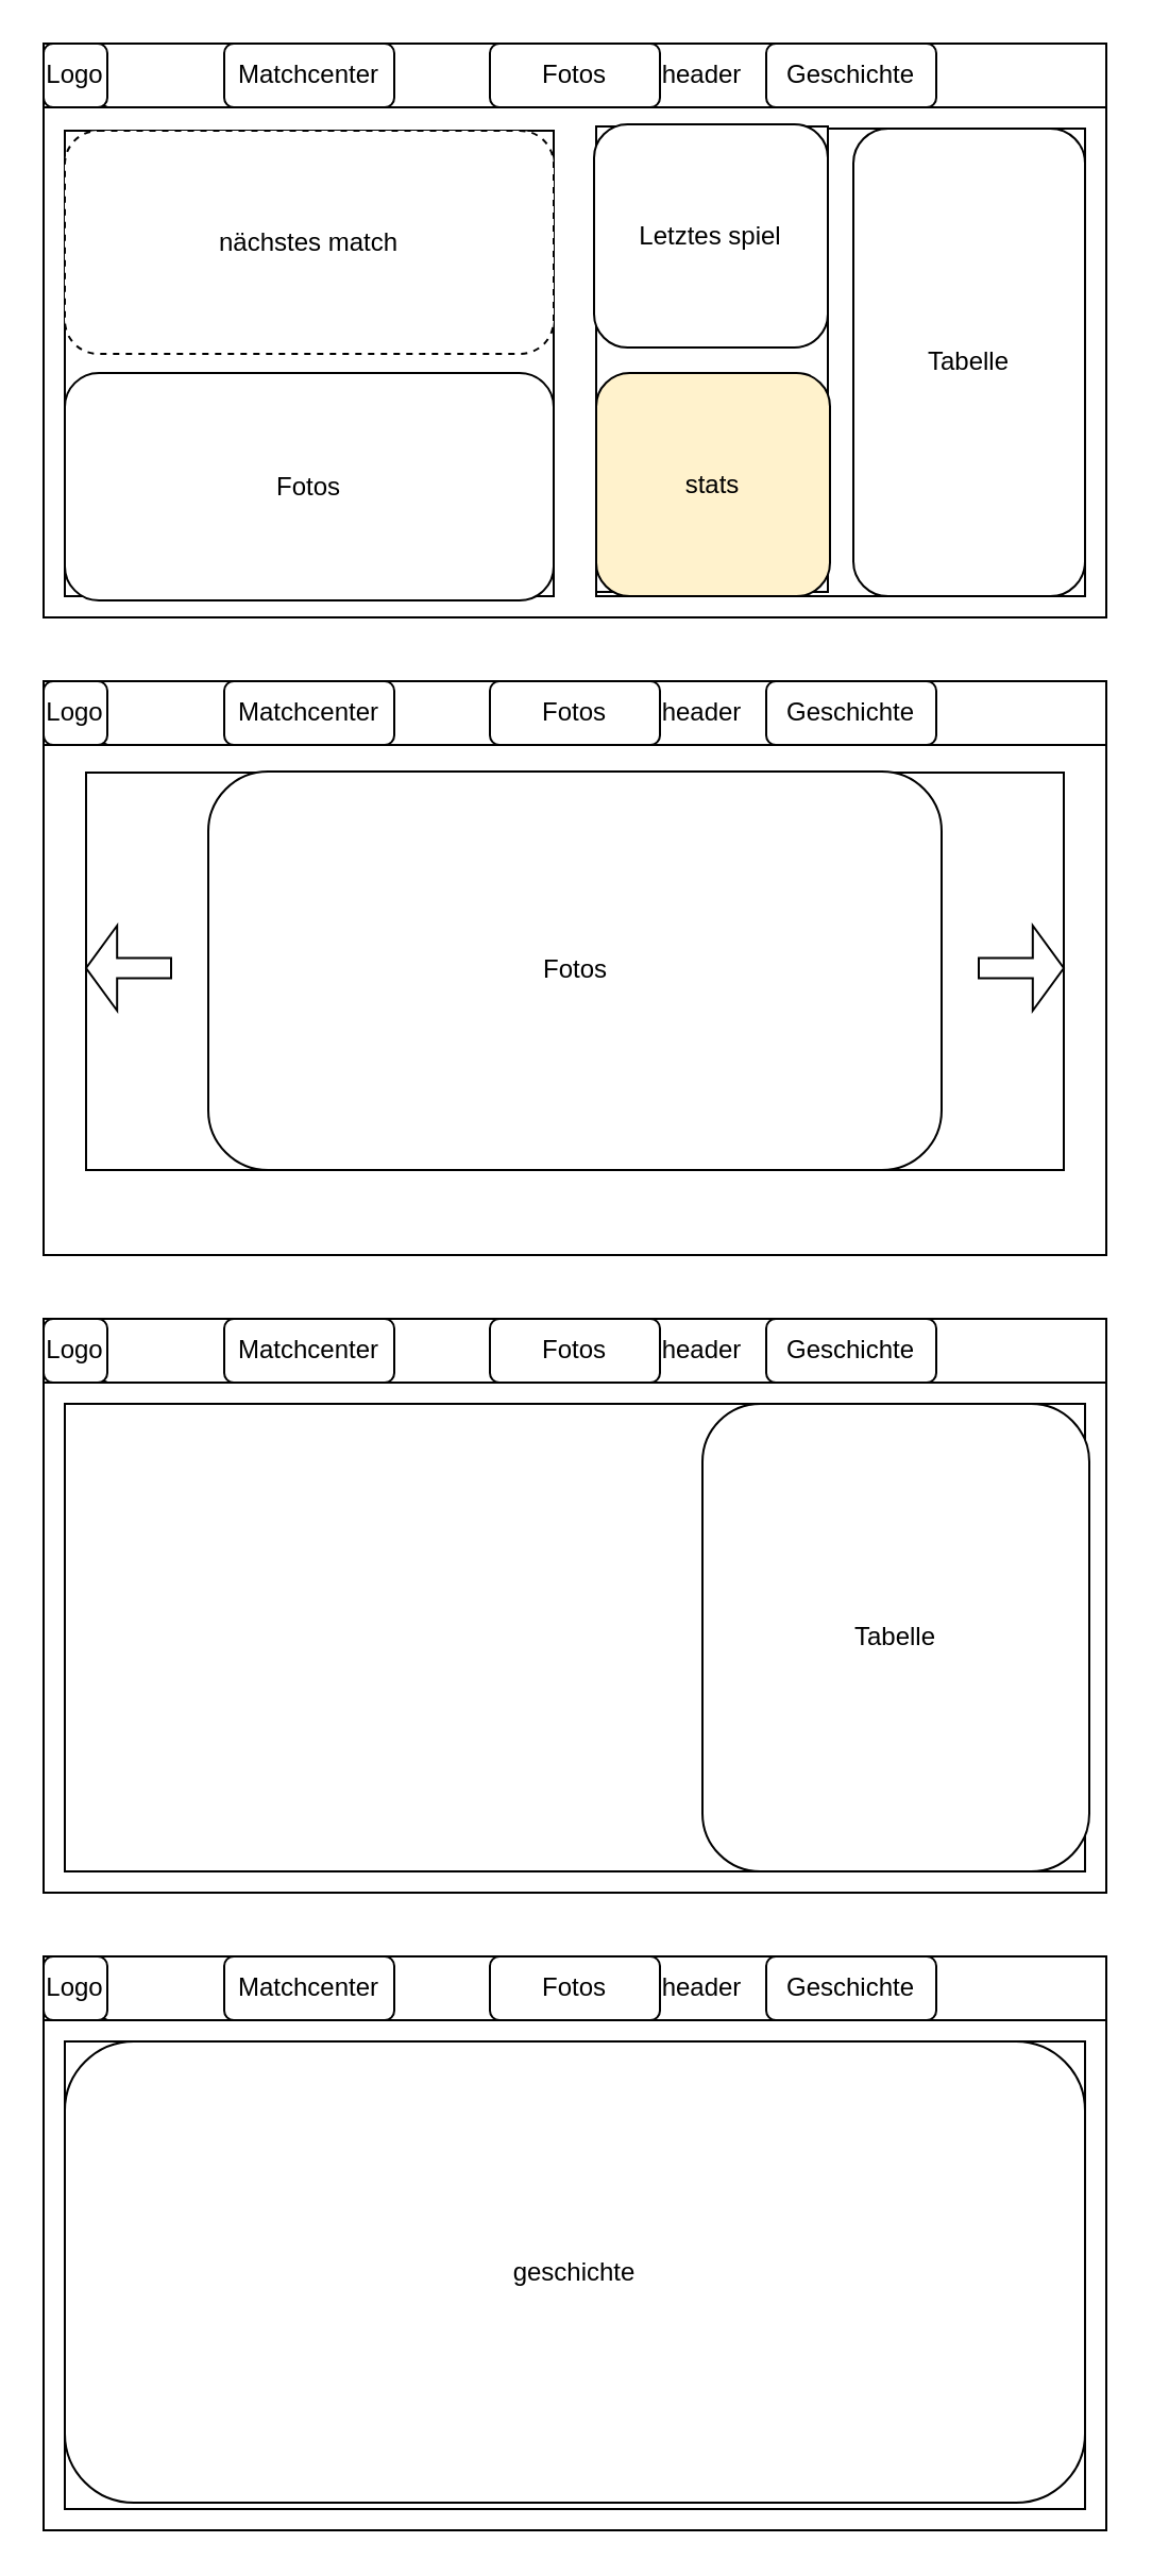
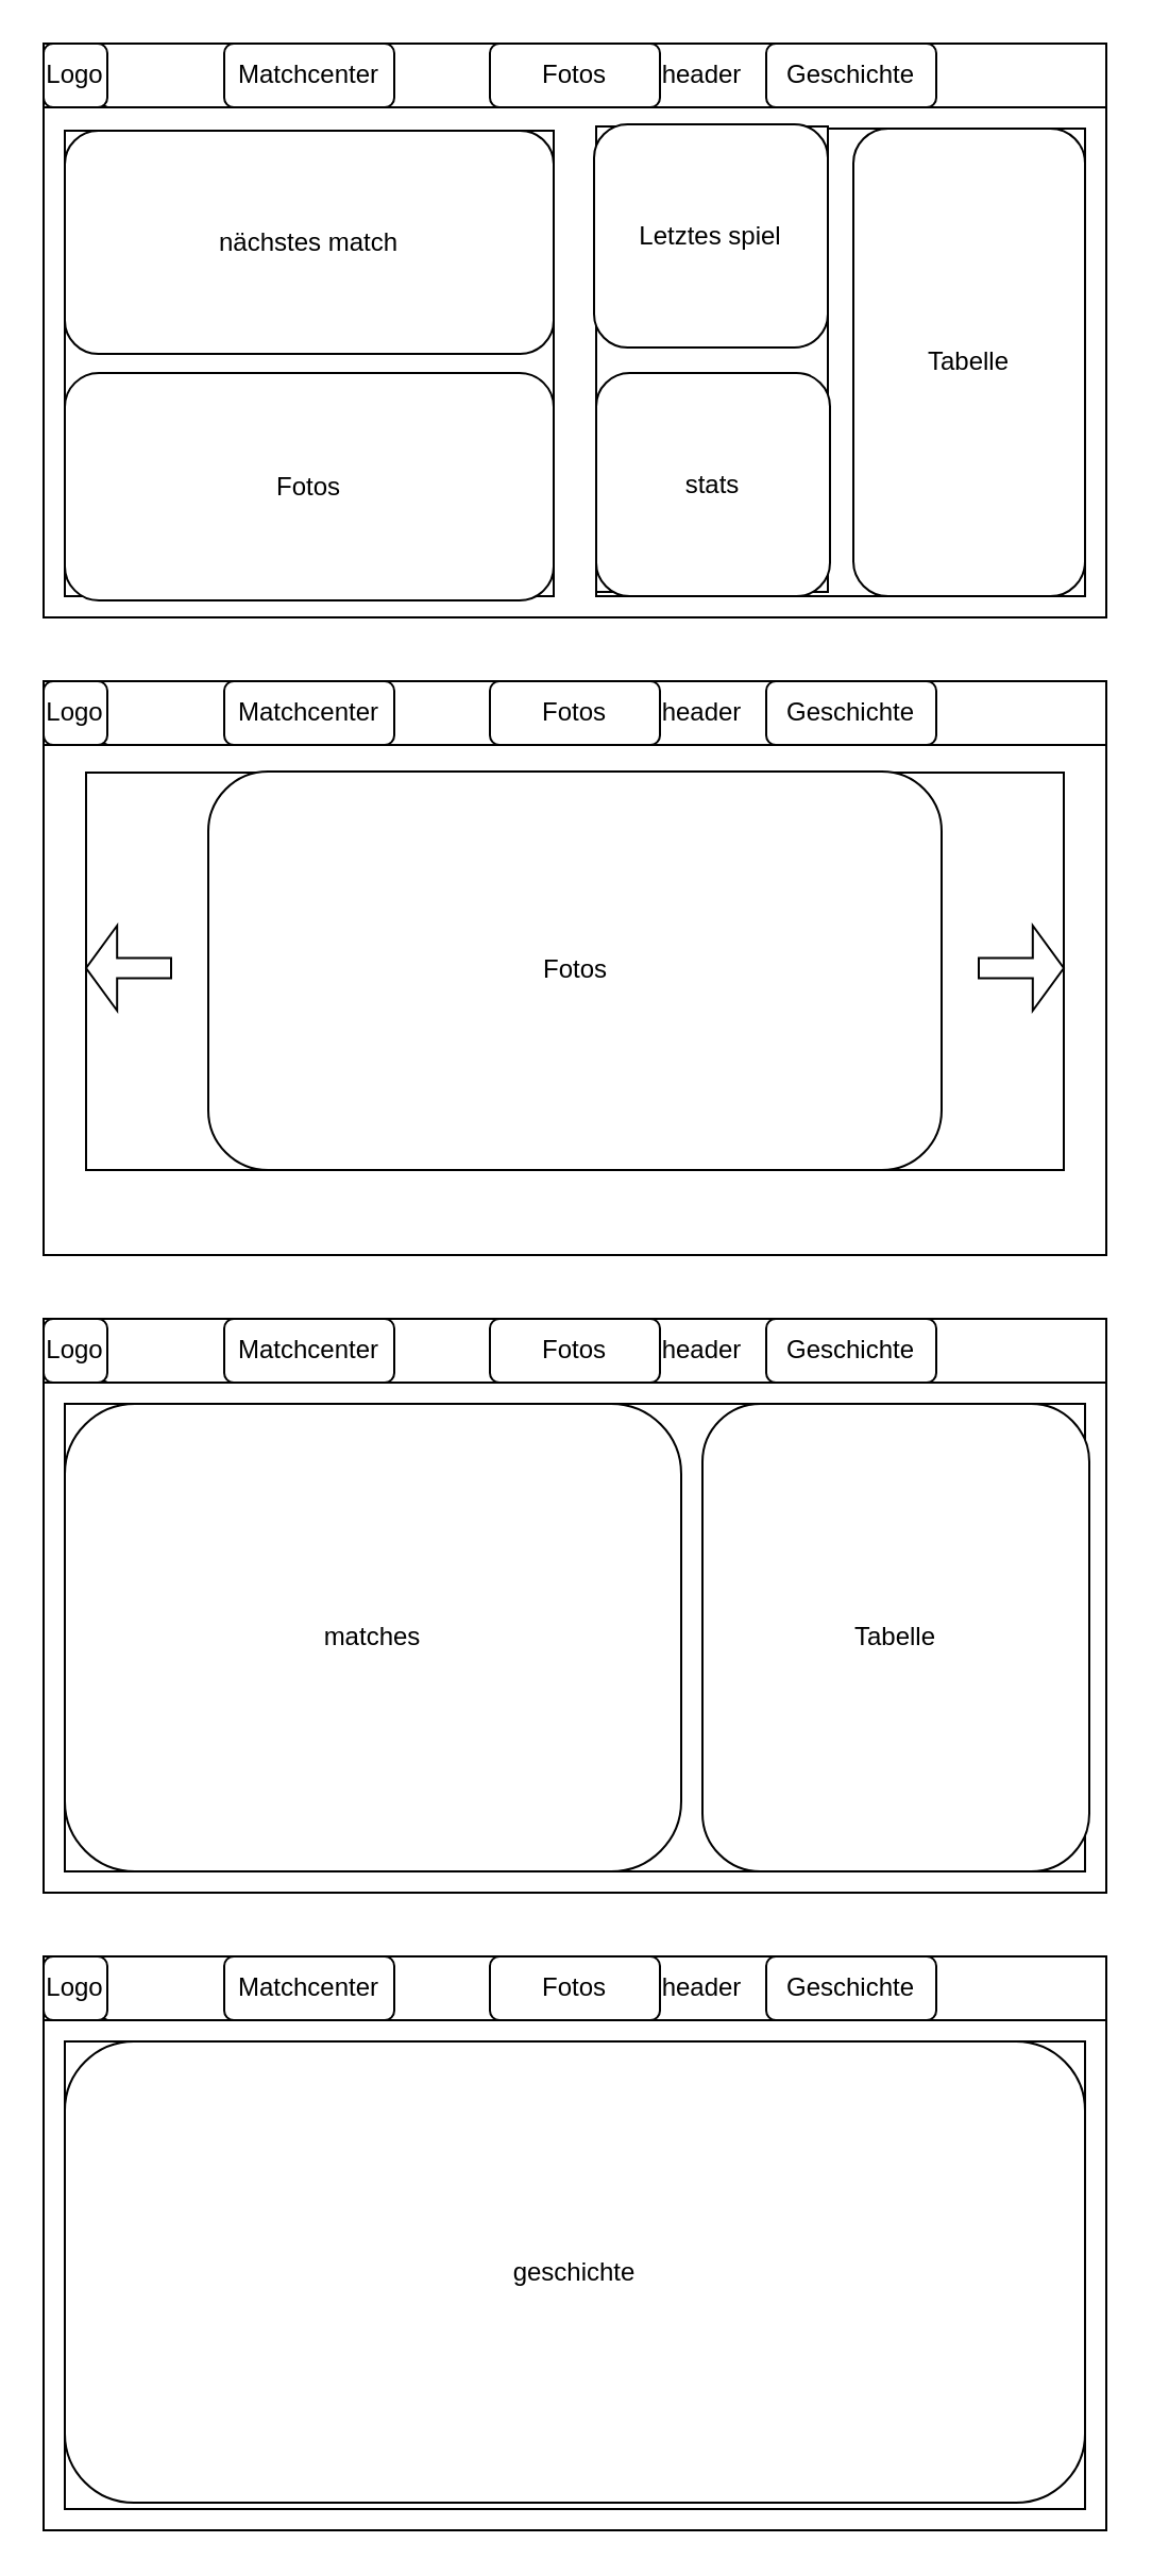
- <mxCell id="20" value="nächstes match" style="rounded=1;whiteSpace=wrap;html=1;dashed=1;" parent="1" vertex="1"><mxGeometry x="30" y="61" width="230" height="105" as="geometry" /></mxCell>
+ <mxCell id="20" value="nächstes match" style="rounded=1;whiteSpace=wrap;html=1;" parent="1" vertex="1"><mxGeometry x="30" y="61" width="230" height="105" as="geometry" /></mxCell>
- <mxCell id="18" value="stats" style="rounded=1;whiteSpace=wrap;html=1;fillColor=#fff2cc;" parent="1" vertex="1"><mxGeometry x="280" y="175" width="110" height="105" as="geometry" /></mxCell>
+ <mxCell id="18" value="stats" style="rounded=1;whiteSpace=wrap;html=1;" parent="1" vertex="1"><mxGeometry x="280" y="175" width="110" height="105" as="geometry" /></mxCell>
+ <mxCell id="40" value="matches" style="rounded=1;whiteSpace=wrap;html=1;" parent="1" vertex="1"><mxGeometry x="30" y="660" width="290" height="220" as="geometry" /></mxCell>
